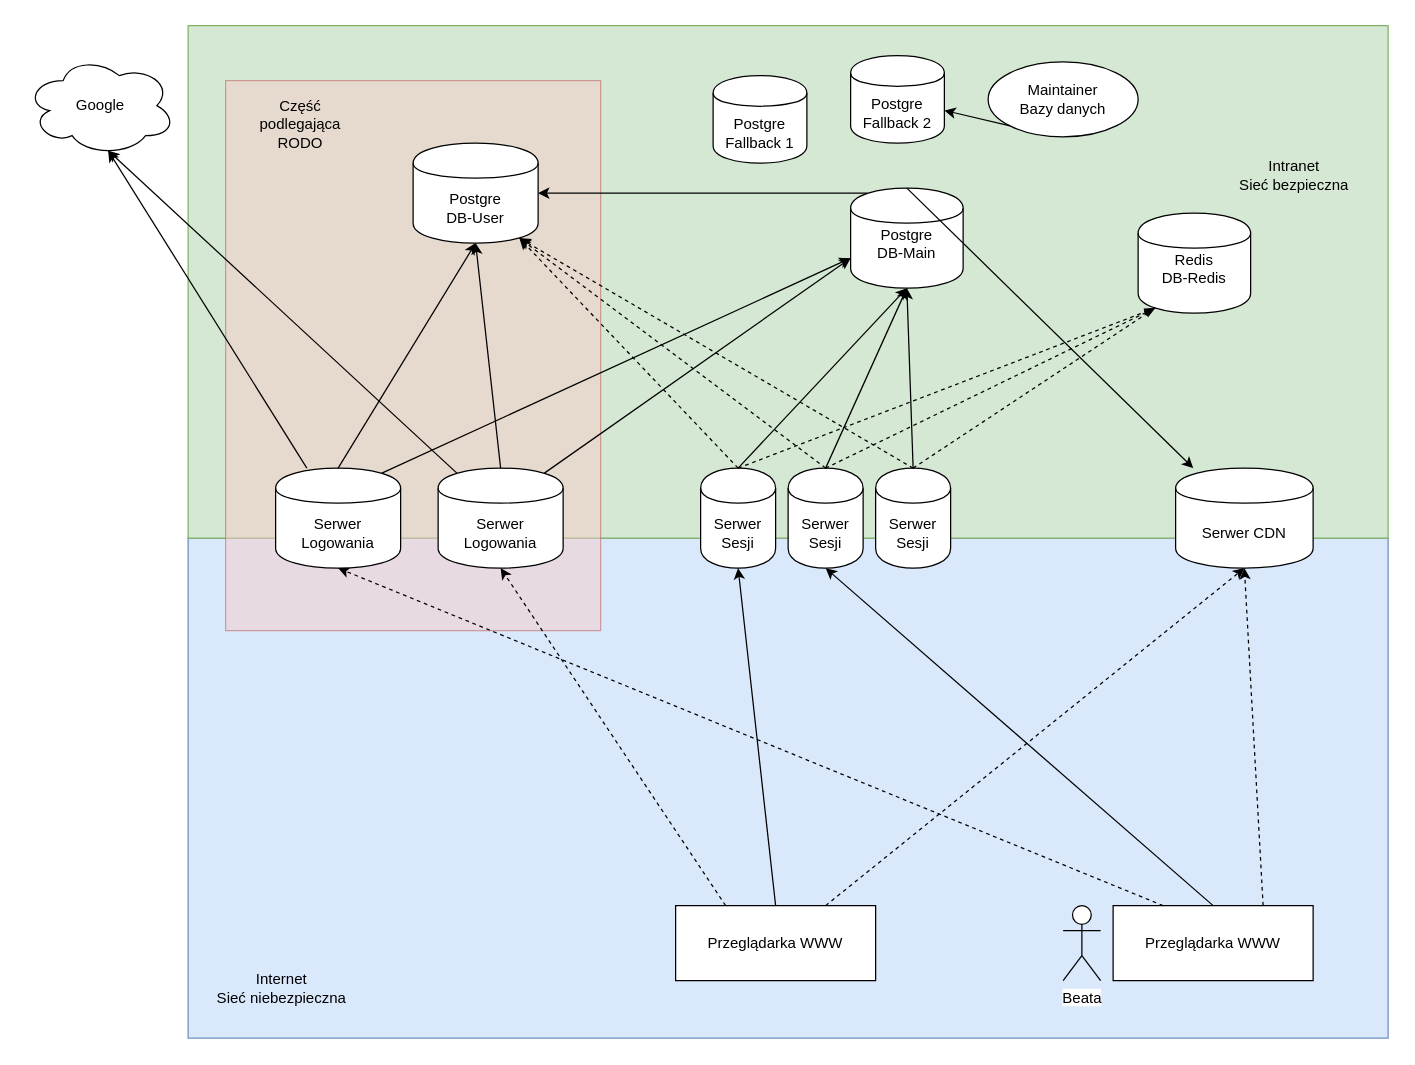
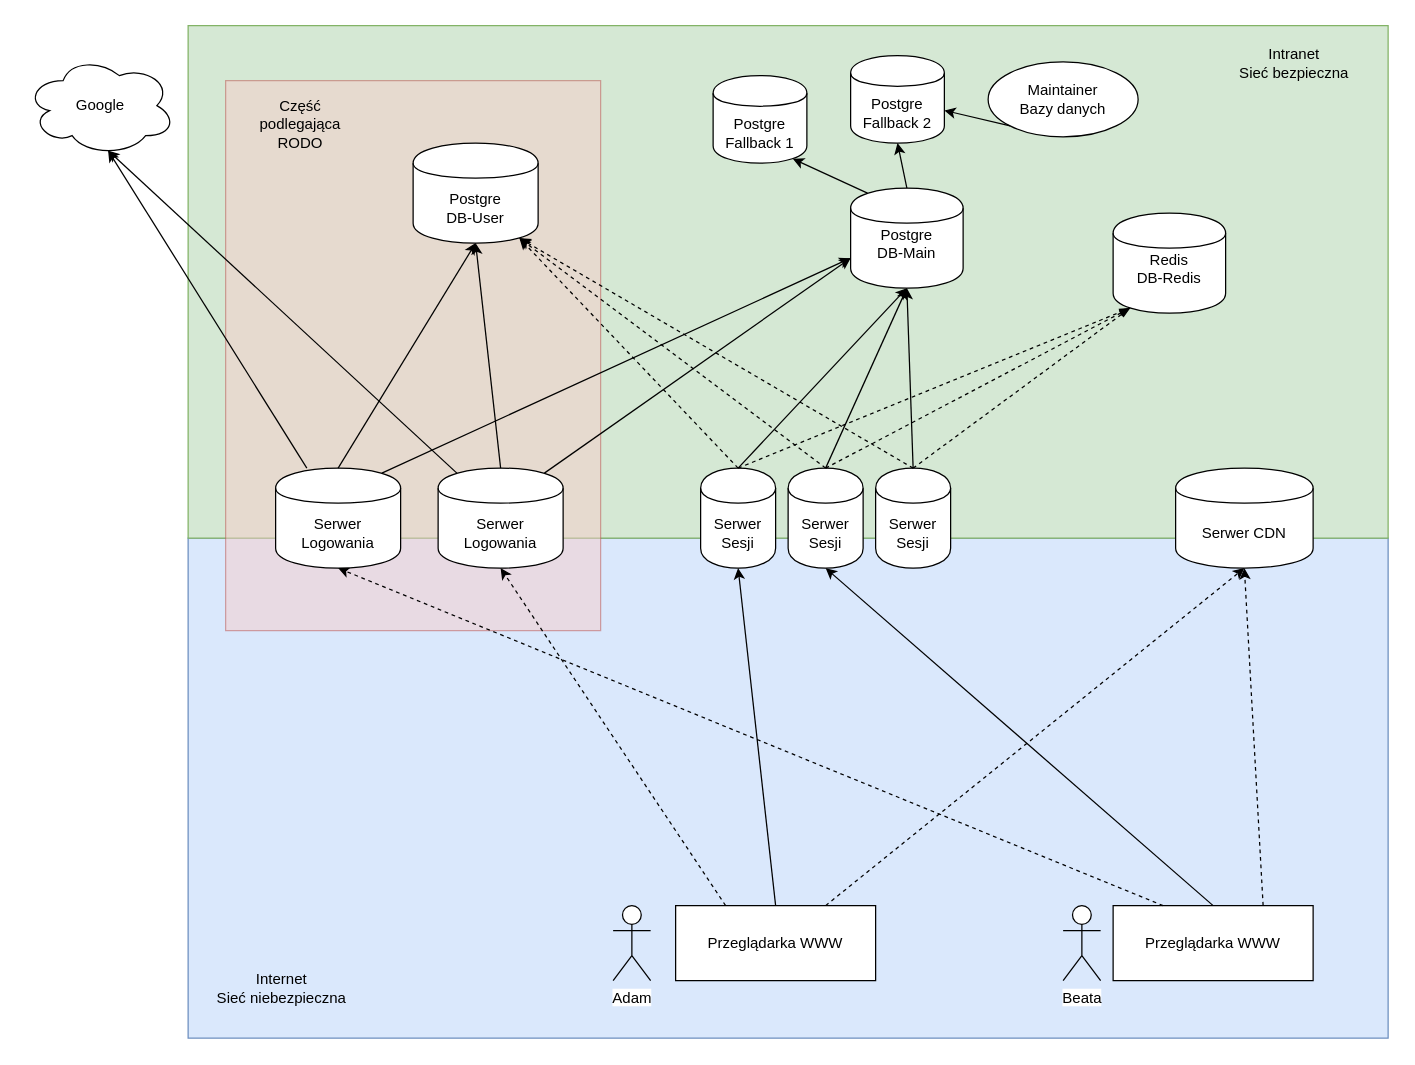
- <mxCell id="33" value="Intranet&lt;br&gt;Sieć bezpieczna" style="text;html=1;strokeColor=none;fillColor=none;align=center;verticalAlign=middle;whiteSpace=wrap;rounded=0;" parent="1" vertex="1"><mxGeometry x="980" y="130" width="110" height="20" as="geometry" /></mxCell>
+ <mxCell id="33" value="Intranet&lt;br&gt;Sieć bezpieczna" style="text;html=1;strokeColor=none;fillColor=none;align=center;verticalAlign=middle;whiteSpace=wrap;rounded=0;" parent="1" vertex="1"><mxGeometry x="980" y="40" width="110" height="20" as="geometry" /></mxCell>
- <mxCell id="40" value="" style="endArrow=classic;html=1;exitX=0.15;exitY=0.05;exitDx=0;exitDy=0;exitPerimeter=0;" parent="1" source="9" target="8" edge="1"><mxGeometry width="50" height="50" relative="1" as="geometry"><mxPoint x="540" y="480" as="sourcePoint" /><mxPoint x="590" y="430" as="targetPoint" /></mxGeometry></mxCell>
+ <mxCell id="40" value="" style="endArrow=classic;html=1;entryX=0.85;entryY=0.95;entryDx=0;entryDy=0;entryPerimeter=0;exitX=0.15;exitY=0.05;exitDx=0;exitDy=0;exitPerimeter=0;" parent="1" source="9" target="38" edge="1"><mxGeometry width="50" height="50" relative="1" as="geometry"><mxPoint x="540" y="480" as="sourcePoint" /><mxPoint x="590" y="430" as="targetPoint" /></mxGeometry></mxCell>
- <mxCell id="45" value="Redis&lt;br style=&quot;white-space: normal&quot;&gt;&lt;span style=&quot;white-space: normal&quot;&gt;DB-Redis&lt;br&gt;&lt;br&gt;&lt;/span&gt;" style="shape=cylinder;whiteSpace=wrap;html=1;boundedLbl=1;backgroundOutline=1;" vertex="1" parent="1"><mxGeometry x="910" y="170" width="90" height="80" as="geometry" /></mxCell>
+ <mxCell id="45" value="Redis&lt;br style=&quot;white-space: normal&quot;&gt;&lt;span style=&quot;white-space: normal&quot;&gt;DB-Redis&lt;br&gt;&lt;br&gt;&lt;/span&gt;" style="shape=cylinder;whiteSpace=wrap;html=1;boundedLbl=1;backgroundOutline=1;" vertex="1" parent="1"><mxGeometry x="890" y="170" width="90" height="80" as="geometry" /></mxCell>
- <mxCell id="41" value="" style="endArrow=classic;html=1;exitX=0.5;exitY=0;exitDx=0;exitDy=0;" parent="1" source="9" target="7" edge="1"><mxGeometry width="50" height="50" relative="1" as="geometry"><mxPoint x="540" y="480" as="sourcePoint" /><mxPoint x="590" y="430" as="targetPoint" /></mxGeometry></mxCell>
+ <mxCell id="41" value="" style="endArrow=classic;html=1;exitX=0.5;exitY=0;exitDx=0;exitDy=0;entryX=0.5;entryY=1;entryDx=0;entryDy=0;" parent="1" source="9" target="39" edge="1"><mxGeometry width="50" height="50" relative="1" as="geometry"><mxPoint x="540" y="480" as="sourcePoint" /><mxPoint x="590" y="430" as="targetPoint" /></mxGeometry></mxCell>
+ <mxCell id="10" value="Adam" style="shape=umlActor;verticalLabelPosition=bottom;labelBackgroundColor=#ffffff;verticalAlign=top;html=1;outlineConnect=0;" parent="1" vertex="1"><mxGeometry x="490" y="724" width="30" height="60" as="geometry" /></mxCell>
